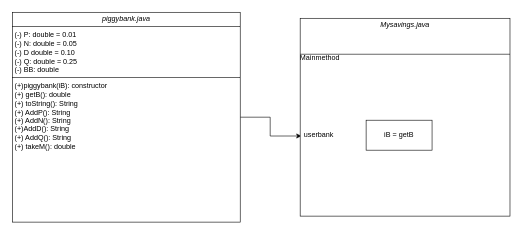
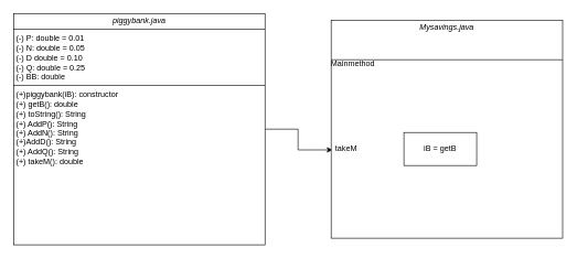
- <mxCell id="4" value="&lt;p style=&quot;margin:0px;margin-top:4px;text-align:center;&quot;&gt;&lt;i&gt;Mysavings.java&lt;/i&gt;&lt;/p&gt;&lt;p style=&quot;margin:0px;margin-top:4px;text-align:center;&quot;&gt;&lt;span style=&quot;background-color: initial;&quot;&gt;&lt;br&gt;&lt;/span&gt;&lt;/p&gt;&lt;p style=&quot;margin:0px;margin-top:4px;text-align:center;&quot;&gt;&lt;span style=&quot;background-color: initial;&quot;&gt;&lt;br&gt;&lt;/span&gt;&lt;/p&gt;&lt;p style=&quot;margin: 4px 0px 0px;&quot;&gt;&lt;span style=&quot;background-color: initial;&quot;&gt;Mainmethod&lt;/span&gt;&lt;/p&gt;&lt;p style=&quot;margin: 4px 0px 0px;&quot;&gt;&lt;span style=&quot;background-color: initial;&quot;&gt;&lt;br&gt;&lt;/span&gt;&lt;/p&gt;&lt;p style=&quot;margin: 4px 0px 0px;&quot;&gt;&lt;span style=&quot;background-color: initial;&quot;&gt;&lt;br&gt;&lt;/span&gt;&lt;/p&gt;&lt;p style=&quot;margin: 4px 0px 0px;&quot;&gt;&lt;span style=&quot;background-color: initial;&quot;&gt;&lt;br&gt;&lt;/span&gt;&lt;/p&gt;&lt;p style=&quot;margin: 4px 0px 0px;&quot;&gt;&lt;span style=&quot;background-color: initial;&quot;&gt;&lt;br&gt;&lt;/span&gt;&lt;/p&gt;&lt;p style=&quot;margin: 4px 0px 0px;&quot;&gt;&lt;span style=&quot;background-color: initial;&quot;&gt;&lt;br&gt;&lt;/span&gt;&lt;/p&gt;&lt;p style=&quot;margin: 4px 0px 0px;&quot;&gt;&lt;span style=&quot;background-color: initial;&quot;&gt;&lt;br&gt;&lt;/span&gt;&lt;/p&gt;&lt;p style=&quot;margin: 4px 0px 0px;&quot;&gt;&amp;nbsp; userbank&amp;nbsp;&amp;nbsp;&lt;/p&gt;" style="verticalAlign=top;align=left;overflow=fill;html=1;whiteSpace=wrap;" vertex="1" parent="1"><mxGeometry x="500" y="30" width="350" height="330" as="geometry" /></mxCell>
+ <mxCell id="4" value="&lt;p style=&quot;margin:0px;margin-top:4px;text-align:center;&quot;&gt;&lt;i&gt;Mysavings.java&lt;/i&gt;&lt;/p&gt;&lt;p style=&quot;margin:0px;margin-top:4px;text-align:center;&quot;&gt;&lt;span style=&quot;background-color: initial;&quot;&gt;&lt;br&gt;&lt;/span&gt;&lt;/p&gt;&lt;p style=&quot;margin:0px;margin-top:4px;text-align:center;&quot;&gt;&lt;span style=&quot;background-color: initial;&quot;&gt;&lt;br&gt;&lt;/span&gt;&lt;/p&gt;&lt;p style=&quot;margin: 4px 0px 0px;&quot;&gt;&lt;span style=&quot;background-color: initial;&quot;&gt;Mainmethod&lt;/span&gt;&lt;/p&gt;&lt;p style=&quot;margin: 4px 0px 0px;&quot;&gt;&lt;span style=&quot;background-color: initial;&quot;&gt;&lt;br&gt;&lt;/span&gt;&lt;/p&gt;&lt;p style=&quot;margin: 4px 0px 0px;&quot;&gt;&lt;span style=&quot;background-color: initial;&quot;&gt;&lt;br&gt;&lt;/span&gt;&lt;/p&gt;&lt;p style=&quot;margin: 4px 0px 0px;&quot;&gt;&lt;span style=&quot;background-color: initial;&quot;&gt;&lt;br&gt;&lt;/span&gt;&lt;/p&gt;&lt;p style=&quot;margin: 4px 0px 0px;&quot;&gt;&lt;span style=&quot;background-color: initial;&quot;&gt;&lt;br&gt;&lt;/span&gt;&lt;/p&gt;&lt;p style=&quot;margin: 4px 0px 0px;&quot;&gt;&lt;span style=&quot;background-color: initial;&quot;&gt;&lt;br&gt;&lt;/span&gt;&lt;/p&gt;&lt;p style=&quot;margin: 4px 0px 0px;&quot;&gt;&lt;span style=&quot;background-color: initial;&quot;&gt;&lt;br&gt;&lt;/span&gt;&lt;/p&gt;&lt;p style=&quot;margin: 4px 0px 0px;&quot;&gt;&amp;nbsp; takeM&amp;nbsp;&amp;nbsp;&lt;/p&gt;" style="verticalAlign=top;align=left;overflow=fill;html=1;whiteSpace=wrap;" vertex="1" parent="1"><mxGeometry x="500" y="30" width="350" height="330" as="geometry" /></mxCell>
